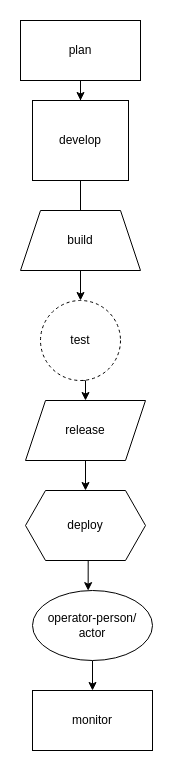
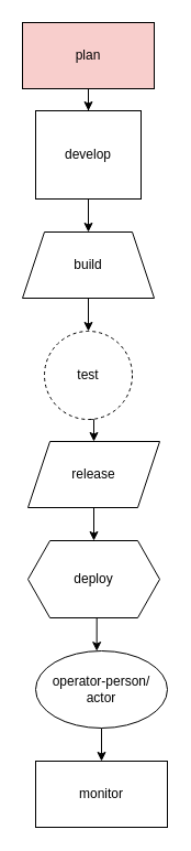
- <mxCell id="3" value="plan" style="rounded=0;whiteSpace=wrap;html=1;" vertex="1" parent="1"><mxGeometry x="20" y="20" width="120" height="60" as="geometry" /></mxCell>
+ <mxCell id="3" value="plan" style="rounded=0;whiteSpace=wrap;html=1;fillColor=#f8cecc;" vertex="1" parent="1"><mxGeometry x="20" y="20" width="120" height="60" as="geometry" /></mxCell>
- <mxCell id="4" style="edgeStyle=orthogonalEdgeStyle;rounded=0;orthogonalLoop=1;jettySize=auto;html=1;exitX=0.5;exitY=1;exitDx=0;exitDy=0;entryX=0.5;entryY=0;entryDx=0;entryDy=0;endArrow=none;" edge="1" parent="1" source="5" target="7"><mxGeometry relative="1" as="geometry" /></mxCell>
+ <mxCell id="4" style="edgeStyle=orthogonalEdgeStyle;rounded=0;orthogonalLoop=1;jettySize=auto;html=1;exitX=0.5;exitY=1;exitDx=0;exitDy=0;entryX=0.5;entryY=0;entryDx=0;entryDy=0;" edge="1" parent="1" source="5" target="7"><mxGeometry relative="1" as="geometry" /></mxCell>
